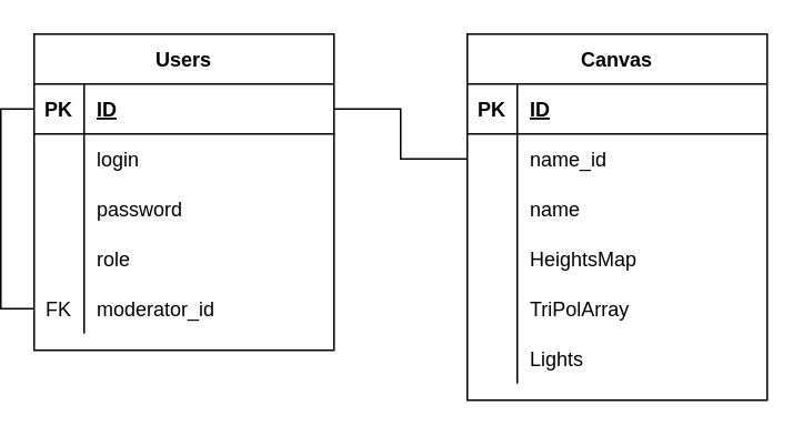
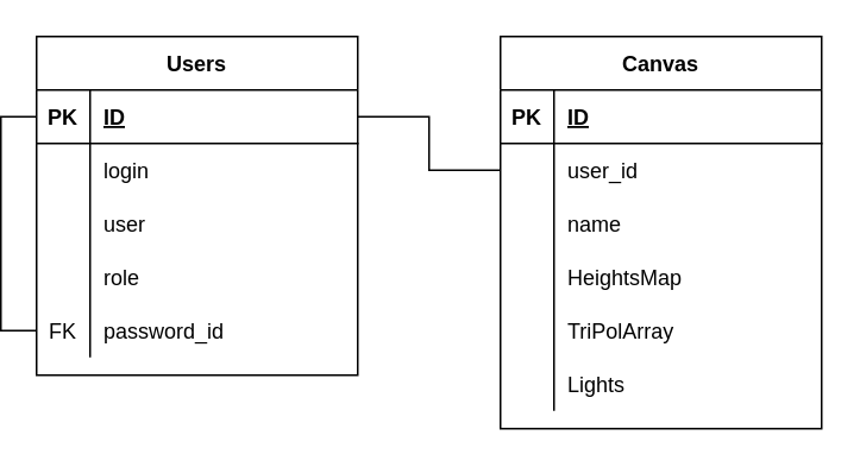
- <mxCell id="26" value="name_id" style="shape=partialRectangle;connectable=0;fillColor=none;top=0;left=0;bottom=0;right=0;align=left;spacingLeft=6;overflow=hidden;" vertex="1" parent="24"><mxGeometry x="30" width="150" height="30" as="geometry"><mxRectangle width="150" height="30" as="alternateBounds" /></mxGeometry></mxCell>
+ <mxCell id="26" value="user_id" style="shape=partialRectangle;connectable=0;fillColor=none;top=0;left=0;bottom=0;right=0;align=left;spacingLeft=6;overflow=hidden;" vertex="1" parent="24"><mxGeometry x="30" width="150" height="30" as="geometry"><mxRectangle width="150" height="30" as="alternateBounds" /></mxGeometry></mxCell>
- <mxCell id="12" value="password" style="shape=partialRectangle;connectable=0;fillColor=none;top=0;left=0;bottom=0;right=0;align=left;spacingLeft=6;overflow=hidden;" vertex="1" parent="10"><mxGeometry x="30" width="150" height="30" as="geometry"><mxRectangle width="150" height="30" as="alternateBounds" /></mxGeometry></mxCell>
+ <mxCell id="12" value="user" style="shape=partialRectangle;connectable=0;fillColor=none;top=0;left=0;bottom=0;right=0;align=left;spacingLeft=6;overflow=hidden;" vertex="1" parent="10"><mxGeometry x="30" width="150" height="30" as="geometry"><mxRectangle width="150" height="30" as="alternateBounds" /></mxGeometry></mxCell>
- <mxCell id="18" value="moderator_id" style="shape=partialRectangle;connectable=0;fillColor=none;top=0;left=0;bottom=0;right=0;align=left;spacingLeft=6;overflow=hidden;" vertex="1" parent="16"><mxGeometry x="30" width="150" height="30" as="geometry"><mxRectangle width="150" height="30" as="alternateBounds" /></mxGeometry></mxCell>
+ <mxCell id="18" value="password_id" style="shape=partialRectangle;connectable=0;fillColor=none;top=0;left=0;bottom=0;right=0;align=left;spacingLeft=6;overflow=hidden;" vertex="1" parent="16"><mxGeometry x="30" width="150" height="30" as="geometry"><mxRectangle width="150" height="30" as="alternateBounds" /></mxGeometry></mxCell>
